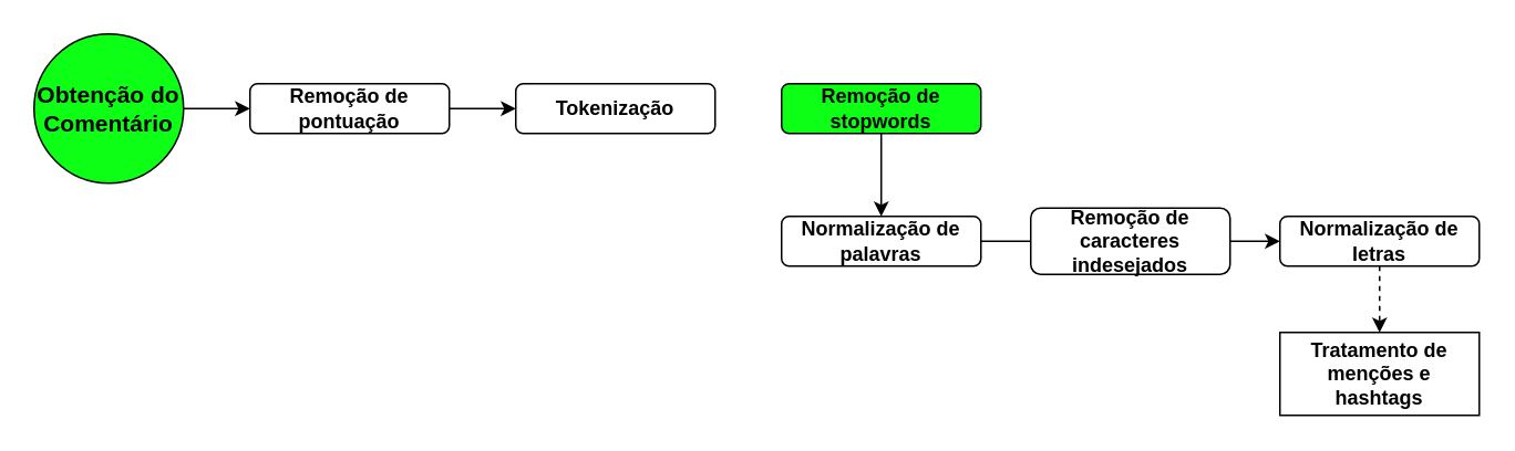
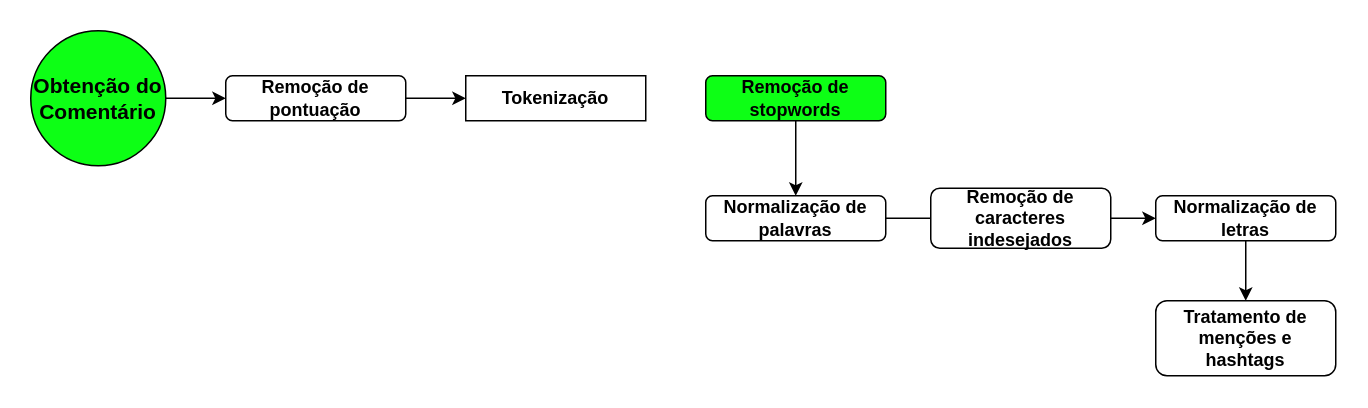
- <mxCell id="4" value="&lt;b&gt;Tokenização&lt;/b&gt;" style="rounded=1;whiteSpace=wrap;html=1;" parent="1" vertex="1"><mxGeometry x="310" y="50" width="120" height="30" as="geometry" /></mxCell>
+ <mxCell id="4" value="&lt;b&gt;Tokenização&lt;/b&gt;" style="whiteSpace=wrap;html=1;rounded=0;" parent="1" vertex="1"><mxGeometry x="310" y="50" width="120" height="30" as="geometry" /></mxCell>
- <mxCell id="11" value="" style="edgeStyle=orthogonalEdgeStyle;rounded=0;orthogonalLoop=1;jettySize=auto;html=1;dashed=1;" edge="1" parent="1" source="12" target="13"><mxGeometry relative="1" as="geometry" /></mxCell>
+ <mxCell id="11" value="" style="edgeStyle=orthogonalEdgeStyle;rounded=0;orthogonalLoop=1;jettySize=auto;html=1;" edge="1" parent="1" source="12" target="13"><mxGeometry relative="1" as="geometry" /></mxCell>
- <mxCell id="13" value="&lt;b&gt;Tratamento de menções e hashtags&lt;/b&gt;" style="whiteSpace=wrap;html=1;rounded=0;" parent="1" vertex="1"><mxGeometry x="770" y="200" width="120" height="50" as="geometry" /></mxCell>
+ <mxCell id="13" value="&lt;b&gt;Tratamento de menções e hashtags&lt;/b&gt;" style="rounded=1;whiteSpace=wrap;html=1;" parent="1" vertex="1"><mxGeometry x="770" y="200" width="120" height="50" as="geometry" /></mxCell>
